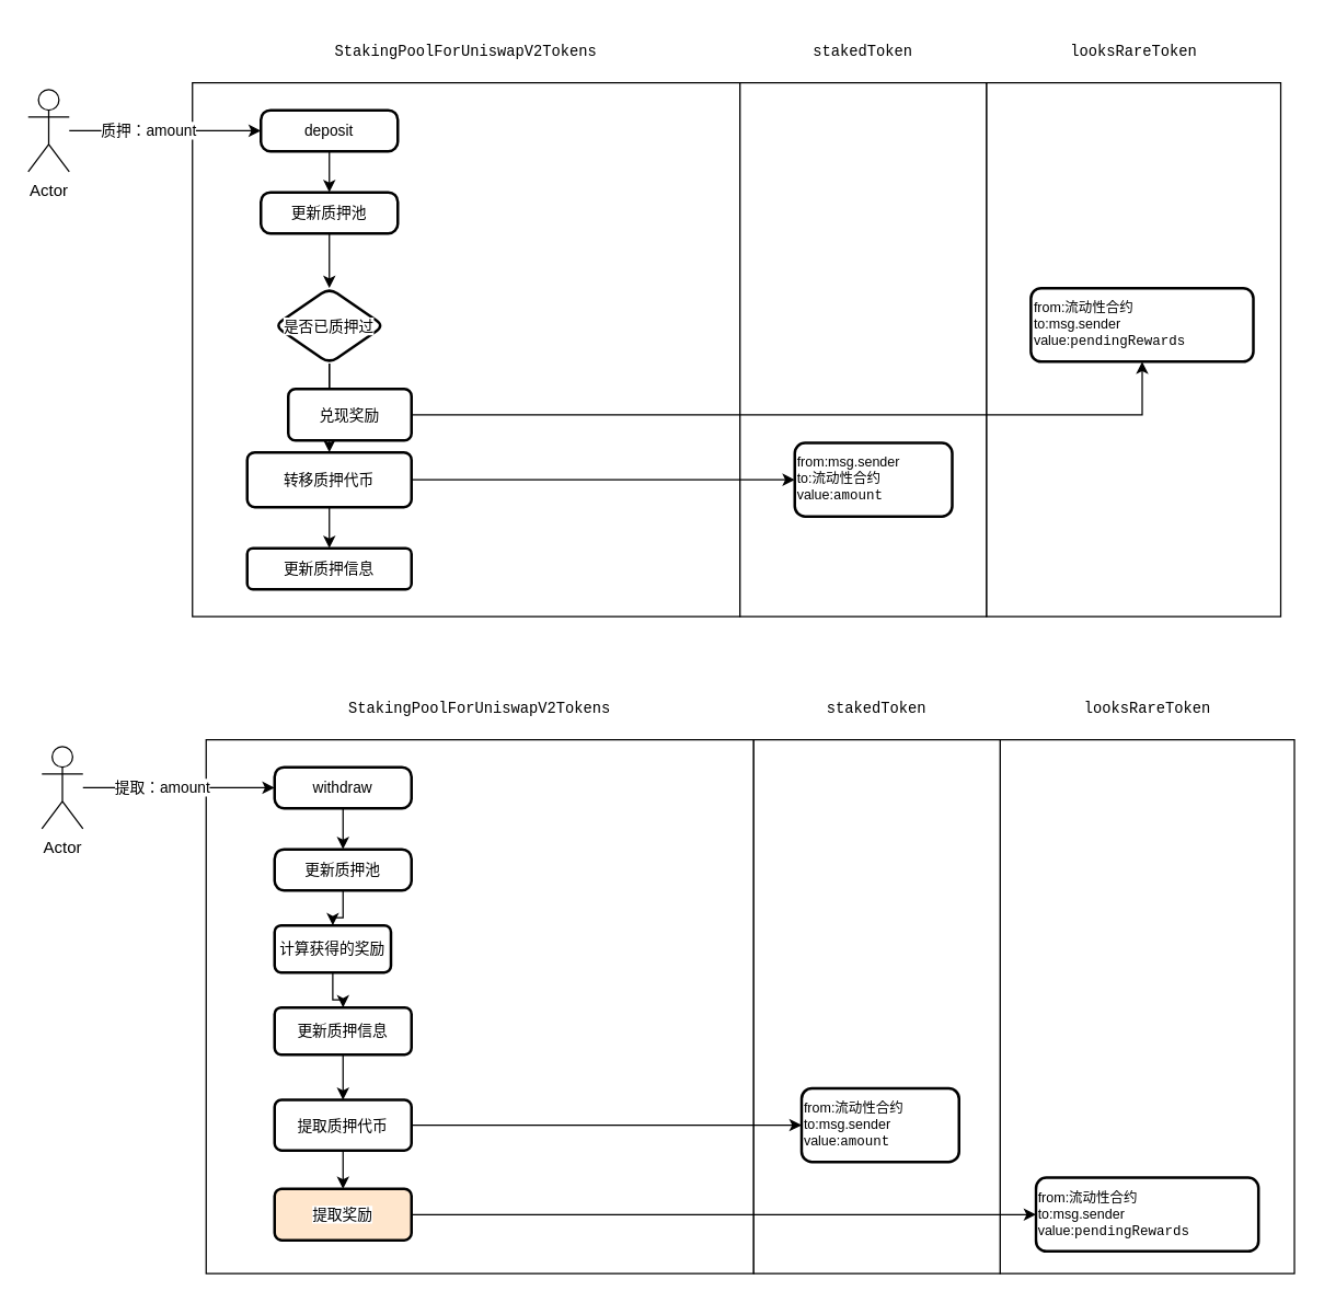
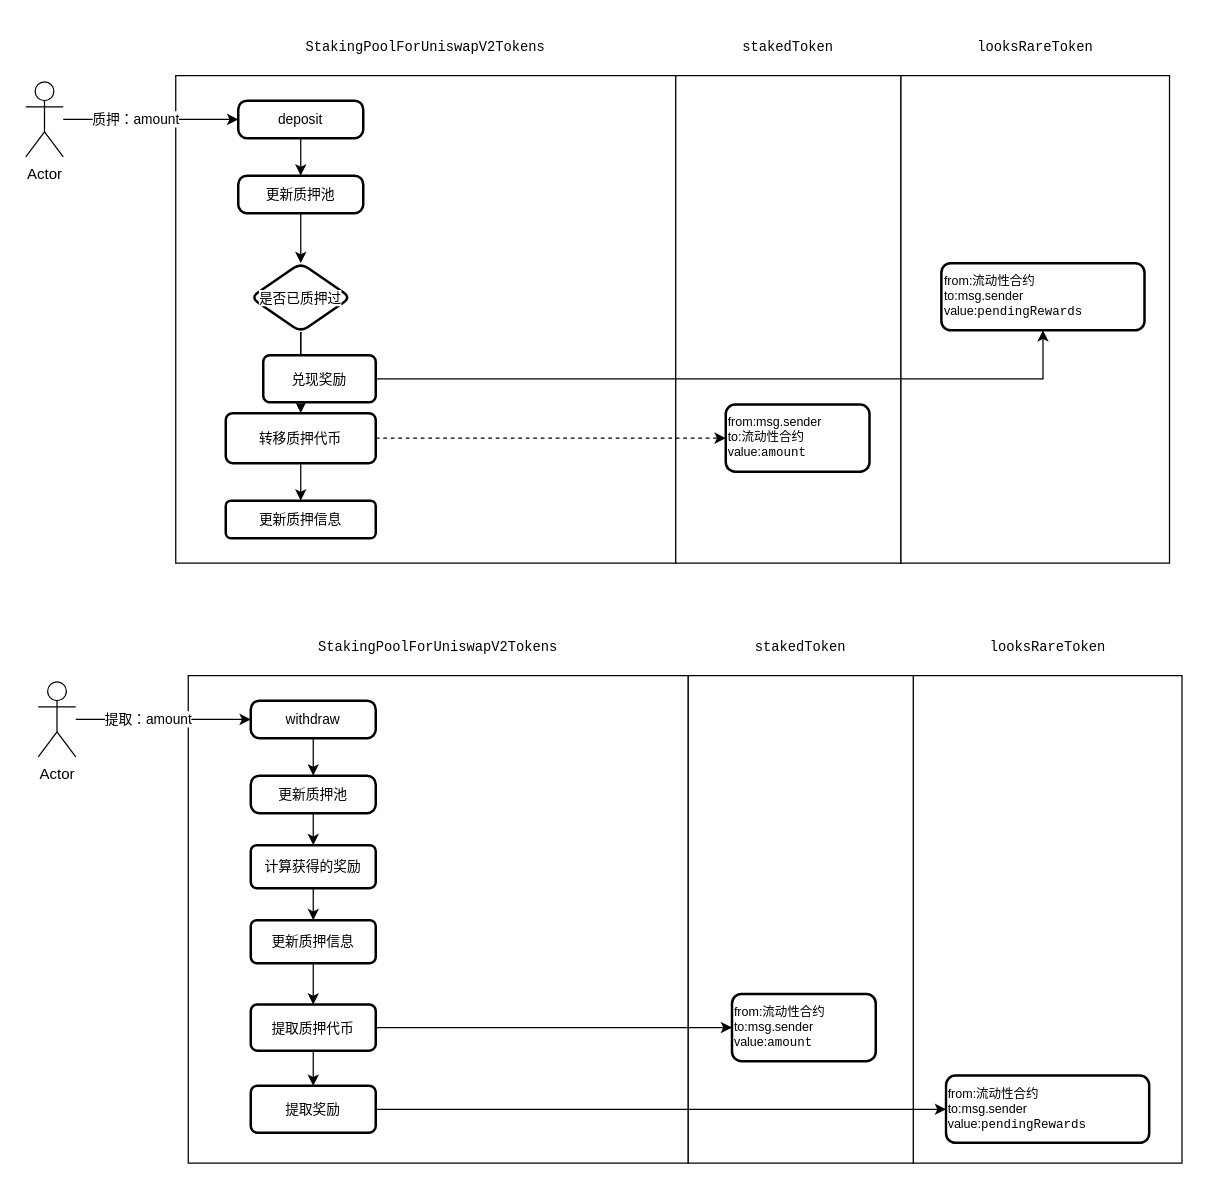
- <mxCell id="17" style="edgeStyle=orthogonalEdgeStyle;rounded=0;orthogonalLoop=1;jettySize=auto;html=1;exitX=1;exitY=0.5;exitDx=0;exitDy=0;entryX=0;entryY=0.5;entryDx=0;entryDy=0;fontSize=10;" parent="1" source="19" target="24" edge="1"><mxGeometry relative="1" as="geometry" /></mxCell>
+ <mxCell id="17" style="edgeStyle=orthogonalEdgeStyle;rounded=0;orthogonalLoop=1;jettySize=auto;html=1;exitX=1;exitY=0.5;exitDx=0;exitDy=0;entryX=0;entryY=0.5;entryDx=0;entryDy=0;fontSize=10;dashed=1;" parent="1" source="19" target="24" edge="1"><mxGeometry relative="1" as="geometry" /></mxCell>
- <mxCell id="49" value="计算获得的奖励" style="whiteSpace=wrap;html=1;fontSize=11;rounded=1;arcSize=14;strokeWidth=2;labelBackgroundColor=default;labelBorderColor=none;" parent="1" vertex="1"><mxGeometry x="200" y="675.62" width="85" height="34.38" as="geometry" /></mxCell>
+ <mxCell id="49" value="计算获得的奖励" style="whiteSpace=wrap;html=1;fontSize=11;rounded=1;arcSize=14;strokeWidth=2;labelBackgroundColor=default;labelBorderColor=none;" parent="1" vertex="1"><mxGeometry x="200" y="675.62" width="100" height="34.38" as="geometry" /></mxCell>
- <mxCell id="42" value="提取奖励" style="whiteSpace=wrap;html=1;fontSize=11;rounded=1;arcSize=14;strokeWidth=2;labelBackgroundColor=default;labelBorderColor=none;fillColor=#ffe6cc;" parent="1" vertex="1"><mxGeometry x="200" y="868.12" width="100" height="37.5" as="geometry" /></mxCell>
+ <mxCell id="42" value="提取奖励" style="whiteSpace=wrap;html=1;fontSize=11;rounded=1;arcSize=14;strokeWidth=2;labelBackgroundColor=default;labelBorderColor=none;" parent="1" vertex="1"><mxGeometry x="200" y="868.12" width="100" height="37.5" as="geometry" /></mxCell>
